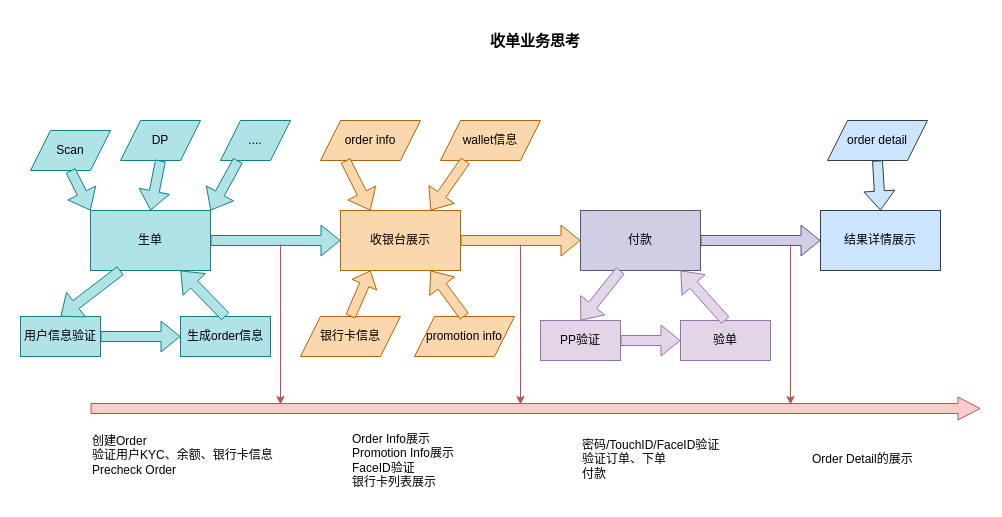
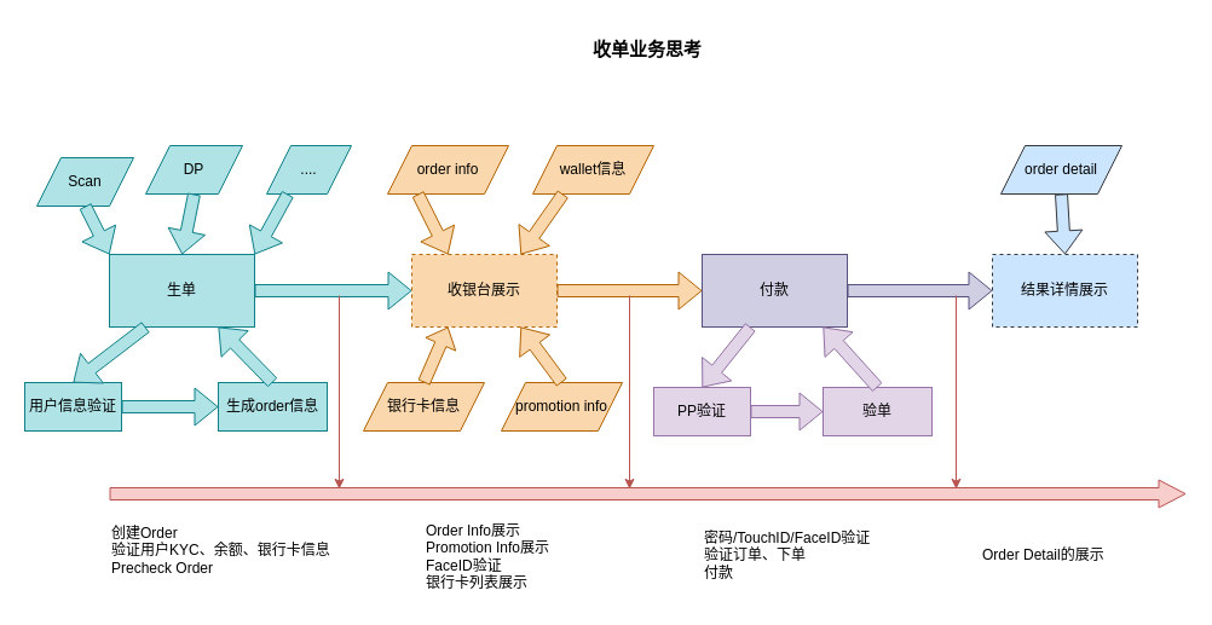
- <mxCell id="3" value="收银台展示" style="rounded=0;whiteSpace=wrap;html=1;fillColor=#fad7ac;strokeColor=#b46504;" vertex="1" parent="1"><mxGeometry x="340" y="210" width="120" height="60" as="geometry" /></mxCell>
+ <mxCell id="3" value="收银台展示" style="rounded=0;whiteSpace=wrap;html=1;fillColor=#fad7ac;strokeColor=#b46504;dashed=1;" vertex="1" parent="1"><mxGeometry x="340" y="210" width="120" height="60" as="geometry" /></mxCell>
- <mxCell id="5" value="结果详情展示" style="rounded=0;whiteSpace=wrap;html=1;fillColor=#cce5ff;strokeColor=#36393d;" vertex="1" parent="1"><mxGeometry x="820" y="210" width="120" height="60" as="geometry" /></mxCell>
+ <mxCell id="5" value="结果详情展示" style="rounded=0;whiteSpace=wrap;html=1;fillColor=#cce5ff;strokeColor=#36393d;dashed=1;" vertex="1" parent="1"><mxGeometry x="820" y="210" width="120" height="60" as="geometry" /></mxCell>
